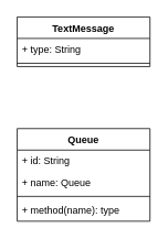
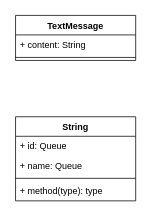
- <mxCell id="8" value="+ type: String" style="text;strokeColor=none;fillColor=none;align=left;verticalAlign=top;spacingLeft=4;spacingRight=4;overflow=hidden;rotatable=0;points=[[0,0.5],[1,0.5]];portConstraint=eastwest;whiteSpace=wrap;html=1;" parent="7" vertex="1"><mxGeometry y="26" width="160" height="26" as="geometry" /></mxCell>
+ <mxCell id="8" value="+ content: String" style="text;strokeColor=none;fillColor=none;align=left;verticalAlign=top;spacingLeft=4;spacingRight=4;overflow=hidden;rotatable=0;points=[[0,0.5],[1,0.5]];portConstraint=eastwest;whiteSpace=wrap;html=1;" parent="7" vertex="1"><mxGeometry y="26" width="160" height="26" as="geometry" /></mxCell>
- <mxCell id="2" value="Queue" style="swimlane;fontStyle=1;align=center;verticalAlign=top;childLayout=stackLayout;horizontal=1;startSize=26;horizontalStack=0;resizeParent=1;resizeParentMax=0;resizeLast=0;collapsible=1;marginBottom=0;whiteSpace=wrap;html=1;" parent="1" vertex="1"><mxGeometry x="20" y="155" width="160" height="112" as="geometry"><mxRectangle x="160" y="250" width="80" height="30" as="alternateBounds" /></mxGeometry></mxCell>
+ <mxCell id="2" value="String" style="swimlane;fontStyle=1;align=center;verticalAlign=top;childLayout=stackLayout;horizontal=1;startSize=26;horizontalStack=0;resizeParent=1;resizeParentMax=0;resizeLast=0;collapsible=1;marginBottom=0;whiteSpace=wrap;html=1;" parent="1" vertex="1"><mxGeometry x="20" y="155" width="160" height="112" as="geometry"><mxRectangle x="160" y="250" width="80" height="30" as="alternateBounds" /></mxGeometry></mxCell>
- <mxCell id="3" value="+ id: String" style="text;strokeColor=none;fillColor=none;align=left;verticalAlign=top;spacingLeft=4;spacingRight=4;overflow=hidden;rotatable=0;points=[[0,0.5],[1,0.5]];portConstraint=eastwest;whiteSpace=wrap;html=1;" parent="2" vertex="1"><mxGeometry y="26" width="160" height="26" as="geometry" /></mxCell>
+ <mxCell id="3" value="+ id: Queue" style="text;strokeColor=none;fillColor=none;align=left;verticalAlign=top;spacingLeft=4;spacingRight=4;overflow=hidden;rotatable=0;points=[[0,0.5],[1,0.5]];portConstraint=eastwest;whiteSpace=wrap;html=1;" parent="2" vertex="1"><mxGeometry y="26" width="160" height="26" as="geometry" /></mxCell>
- <mxCell id="6" value="+ method(name): type" style="text;strokeColor=none;fillColor=none;align=left;verticalAlign=top;spacingLeft=4;spacingRight=4;overflow=hidden;rotatable=0;points=[[0,0.5],[1,0.5]];portConstraint=eastwest;whiteSpace=wrap;html=1;" parent="2" vertex="1"><mxGeometry y="86" width="160" height="26" as="geometry" /></mxCell>
+ <mxCell id="6" value="+ method(type): type" style="text;strokeColor=none;fillColor=none;align=left;verticalAlign=top;spacingLeft=4;spacingRight=4;overflow=hidden;rotatable=0;points=[[0,0.5],[1,0.5]];portConstraint=eastwest;whiteSpace=wrap;html=1;" parent="2" vertex="1"><mxGeometry y="86" width="160" height="26" as="geometry" /></mxCell>
